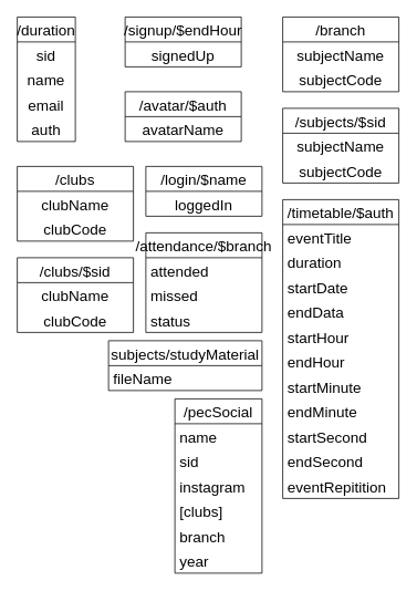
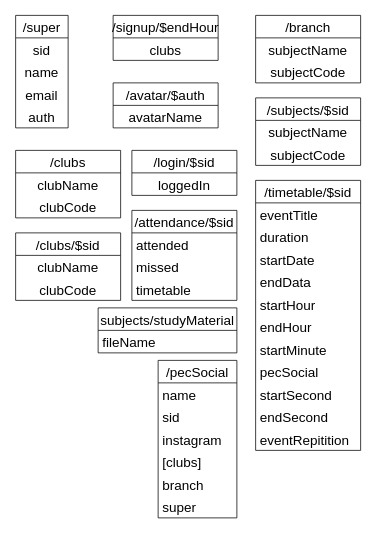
- <mxCell id="2" value="/duration" style="swimlane;fontStyle=0;childLayout=stackLayout;horizontal=1;startSize=30;horizontalStack=0;resizeParent=1;resizeParentMax=0;resizeLast=0;collapsible=1;marginBottom=0;fontSize=18;strokeWidth=1;" vertex="1" parent="1"><mxGeometry x="20" y="20" width="70" height="150" as="geometry" /></mxCell>
+ <mxCell id="2" value="/super" style="swimlane;fontStyle=0;childLayout=stackLayout;horizontal=1;startSize=30;horizontalStack=0;resizeParent=1;resizeParentMax=0;resizeLast=0;collapsible=1;marginBottom=0;fontSize=18;strokeWidth=1;" vertex="1" parent="1"><mxGeometry x="20" y="20" width="70" height="150" as="geometry" /></mxCell>
- <mxCell id="8" value="signedUp" style="text;strokeColor=none;fillColor=none;align=center;verticalAlign=middle;spacingLeft=4;spacingRight=4;overflow=hidden;points=[[0,0.5],[1,0.5]];portConstraint=eastwest;rotatable=0;fontSize=18;" vertex="1" parent="7"><mxGeometry y="30" width="140" height="30" as="geometry" /></mxCell>
+ <mxCell id="8" value="clubs" style="text;strokeColor=none;fillColor=none;align=center;verticalAlign=middle;spacingLeft=4;spacingRight=4;overflow=hidden;points=[[0,0.5],[1,0.5]];portConstraint=eastwest;rotatable=0;fontSize=18;" vertex="1" parent="7"><mxGeometry y="30" width="140" height="30" as="geometry" /></mxCell>
- <mxCell id="23" value="/login/$name" style="swimlane;fontStyle=0;childLayout=stackLayout;horizontal=1;startSize=30;horizontalStack=0;resizeParent=1;resizeParentMax=0;resizeLast=0;collapsible=1;marginBottom=0;fontSize=18;strokeWidth=1;" vertex="1" parent="1"><mxGeometry x="175" y="200" width="140" height="60" as="geometry" /></mxCell>
+ <mxCell id="23" value="/login/$sid" style="swimlane;fontStyle=0;childLayout=stackLayout;horizontal=1;startSize=30;horizontalStack=0;resizeParent=1;resizeParentMax=0;resizeLast=0;collapsible=1;marginBottom=0;fontSize=18;strokeWidth=1;" vertex="1" parent="1"><mxGeometry x="175" y="200" width="140" height="60" as="geometry" /></mxCell>
- <mxCell id="29" value="/timetable/$auth" style="swimlane;fontStyle=0;childLayout=stackLayout;horizontal=1;startSize=30;horizontalStack=0;resizeParent=1;resizeParentMax=0;resizeLast=0;collapsible=1;marginBottom=0;fontSize=18;strokeWidth=1;" vertex="1" parent="1"><mxGeometry x="340" y="240" width="140" height="360" as="geometry" /></mxCell>
+ <mxCell id="29" value="/timetable/$sid" style="swimlane;fontStyle=0;childLayout=stackLayout;horizontal=1;startSize=30;horizontalStack=0;resizeParent=1;resizeParentMax=0;resizeLast=0;collapsible=1;marginBottom=0;fontSize=18;strokeWidth=1;" vertex="1" parent="1"><mxGeometry x="340" y="240" width="140" height="360" as="geometry" /></mxCell>
- <mxCell id="25" value="/attendance/$branch" style="swimlane;fontStyle=0;childLayout=stackLayout;horizontal=1;startSize=30;horizontalStack=0;resizeParent=1;resizeParentMax=0;resizeLast=0;collapsible=1;marginBottom=0;fontSize=18;strokeWidth=1;" vertex="1" parent="1"><mxGeometry x="175" y="280" width="140" height="120" as="geometry" /></mxCell>
+ <mxCell id="25" value="/attendance/$sid" style="swimlane;fontStyle=0;childLayout=stackLayout;horizontal=1;startSize=30;horizontalStack=0;resizeParent=1;resizeParentMax=0;resizeLast=0;collapsible=1;marginBottom=0;fontSize=18;strokeWidth=1;" vertex="1" parent="1"><mxGeometry x="175" y="280" width="140" height="120" as="geometry" /></mxCell>
- <mxCell id="28" value="status" style="text;strokeColor=none;fillColor=none;align=left;verticalAlign=middle;spacingLeft=4;spacingRight=4;overflow=hidden;points=[[0,0.5],[1,0.5]];portConstraint=eastwest;rotatable=0;fontSize=18;" vertex="1" parent="25"><mxGeometry y="90" width="140" height="30" as="geometry" /></mxCell>
+ <mxCell id="28" value="timetable" style="text;strokeColor=none;fillColor=none;align=left;verticalAlign=middle;spacingLeft=4;spacingRight=4;overflow=hidden;points=[[0,0.5],[1,0.5]];portConstraint=eastwest;rotatable=0;fontSize=18;" vertex="1" parent="25"><mxGeometry y="90" width="140" height="30" as="geometry" /></mxCell>
- <mxCell id="37" value="endMinute" style="text;strokeColor=none;fillColor=none;align=left;verticalAlign=middle;spacingLeft=4;spacingRight=4;overflow=hidden;points=[[0,0.5],[1,0.5]];portConstraint=eastwest;rotatable=0;fontSize=18;" vertex="1" parent="29"><mxGeometry y="240" width="140" height="30" as="geometry" /></mxCell>
+ <mxCell id="37" value="pecSocial" style="text;strokeColor=none;fillColor=none;align=left;verticalAlign=middle;spacingLeft=4;spacingRight=4;overflow=hidden;points=[[0,0.5],[1,0.5]];portConstraint=eastwest;rotatable=0;fontSize=18;" vertex="1" parent="29"><mxGeometry y="240" width="140" height="30" as="geometry" /></mxCell>
- <mxCell id="49" value="year" style="text;strokeColor=none;fillColor=none;align=left;verticalAlign=middle;spacingLeft=4;spacingRight=4;overflow=hidden;points=[[0,0.5],[1,0.5]];portConstraint=eastwest;rotatable=0;fontSize=18;" vertex="1" parent="43"><mxGeometry y="180" width="105" height="30" as="geometry" /></mxCell>
+ <mxCell id="49" value="super" style="text;strokeColor=none;fillColor=none;align=left;verticalAlign=middle;spacingLeft=4;spacingRight=4;overflow=hidden;points=[[0,0.5],[1,0.5]];portConstraint=eastwest;rotatable=0;fontSize=18;" vertex="1" parent="43"><mxGeometry y="180" width="105" height="30" as="geometry" /></mxCell>
